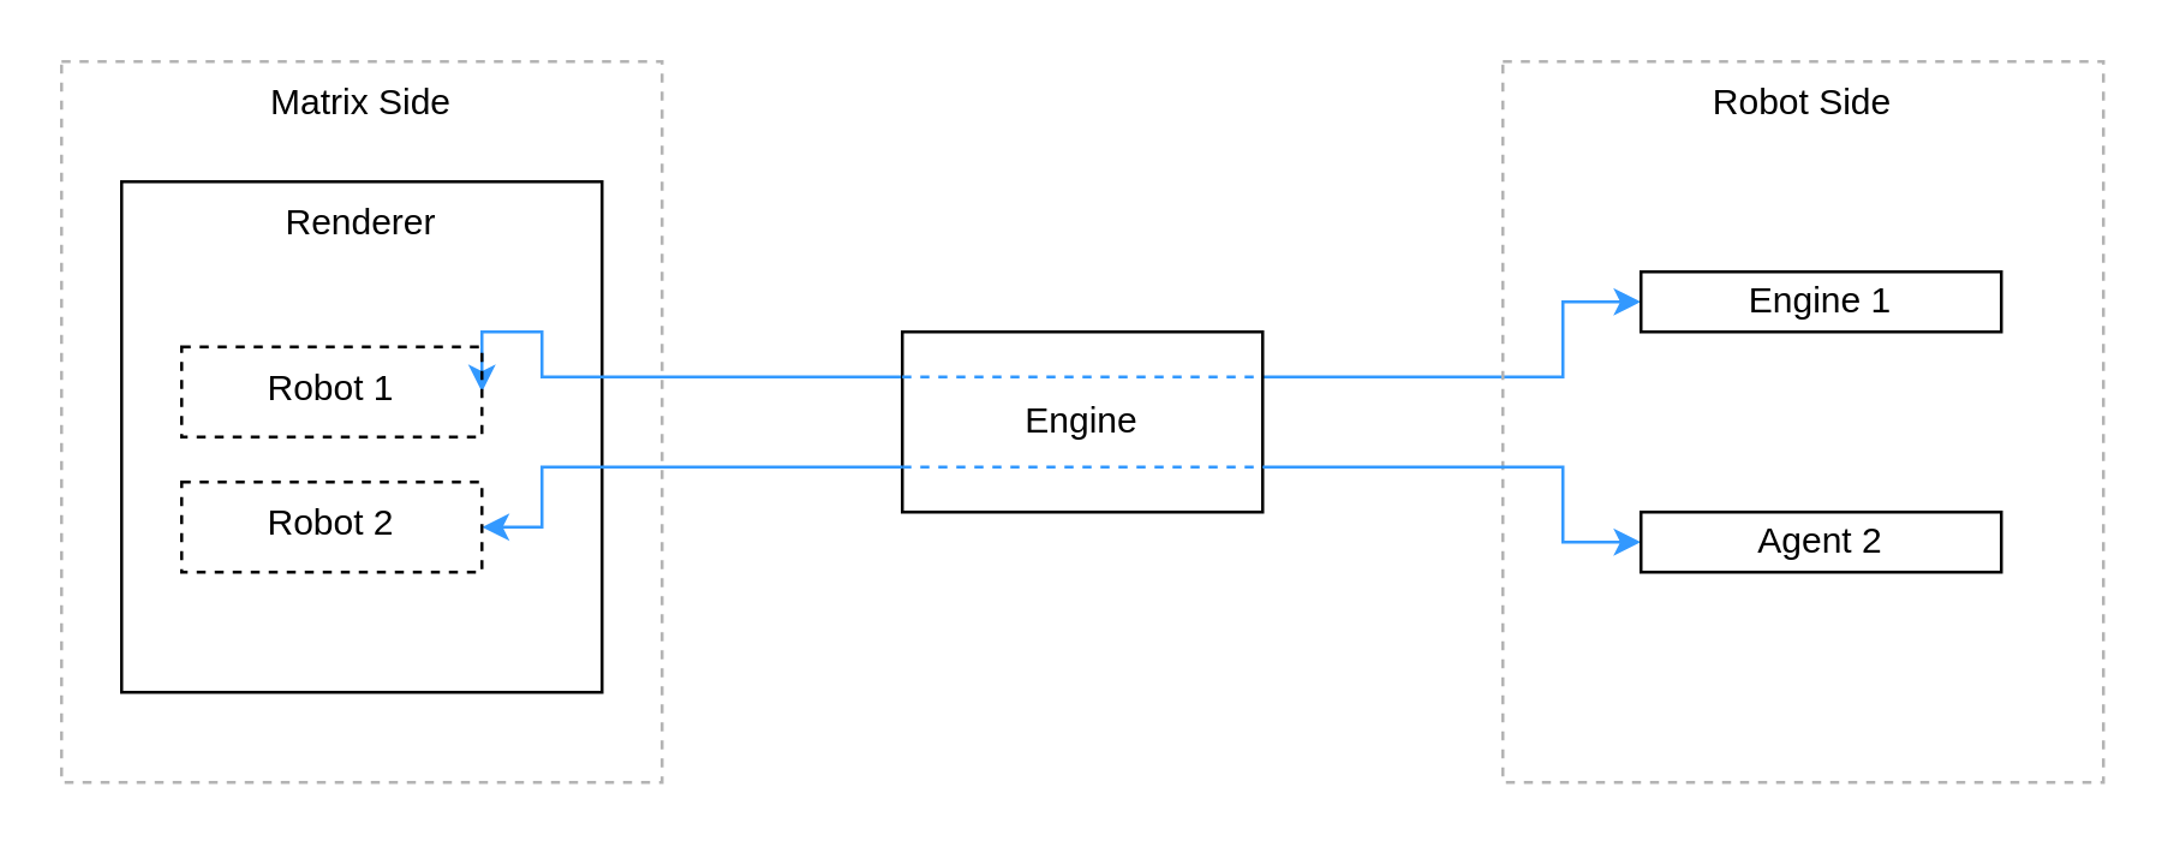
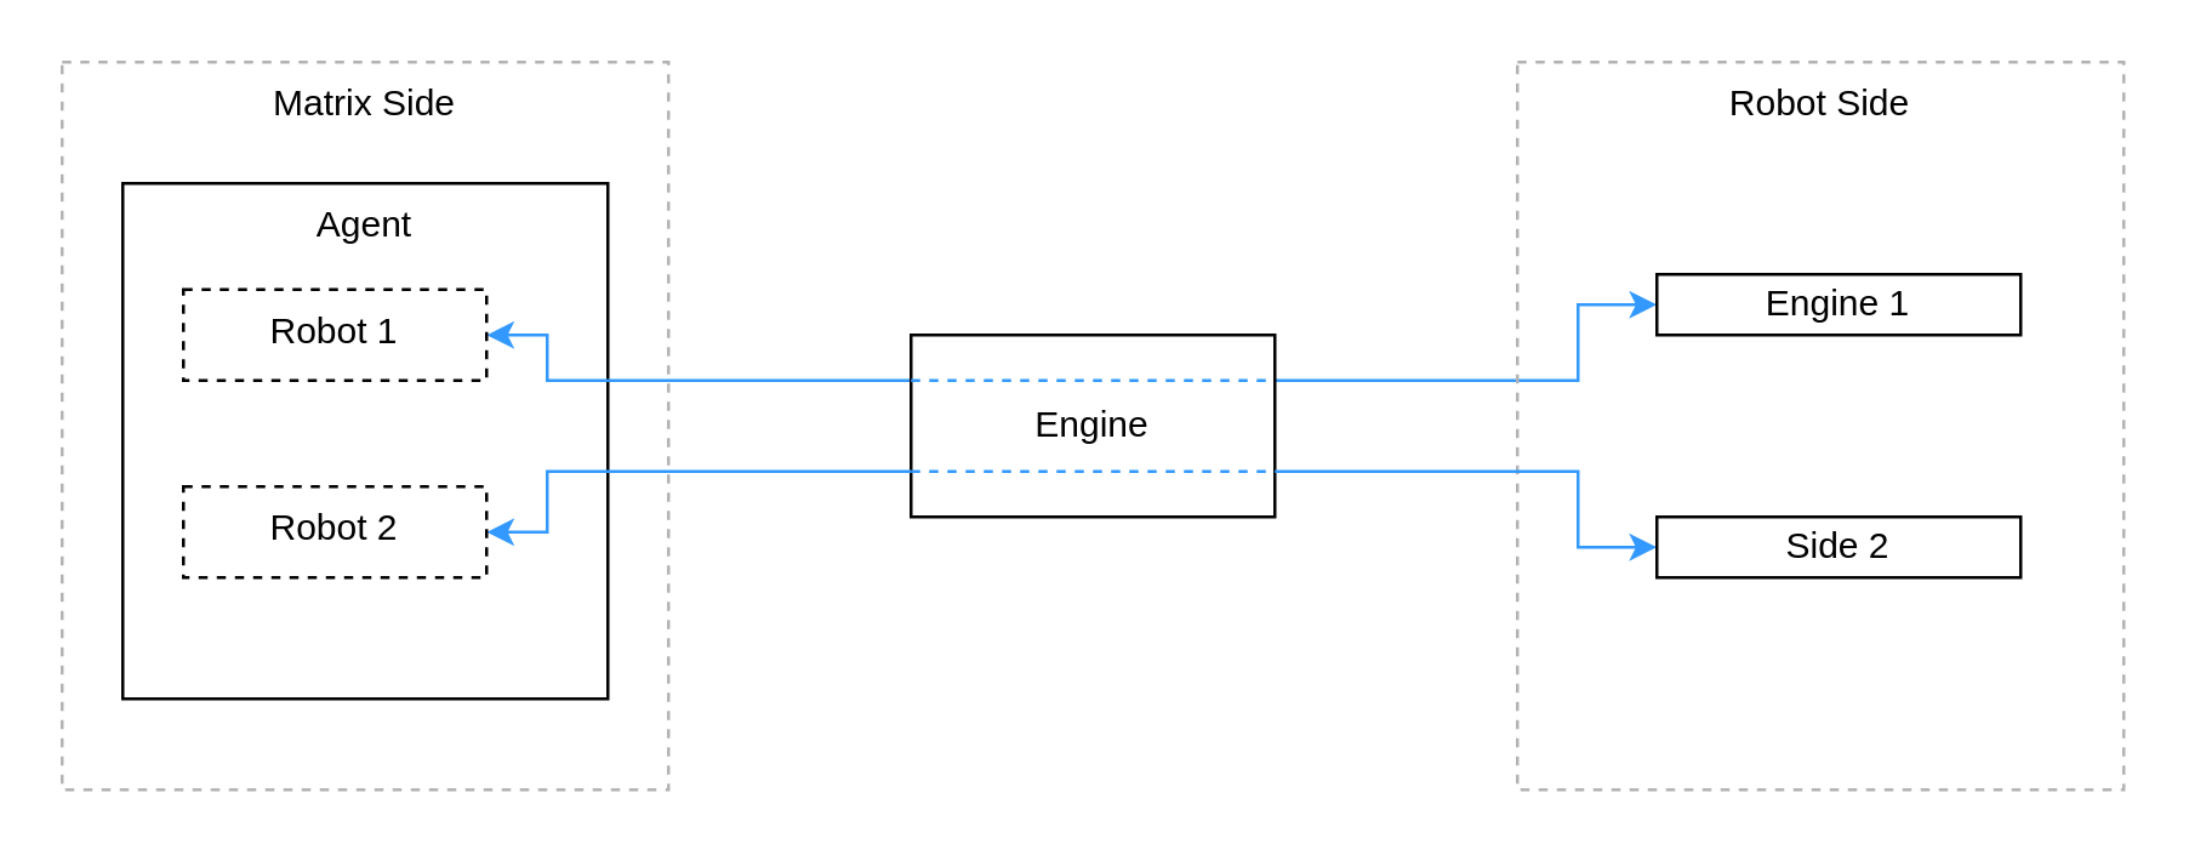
- <mxCell id="3" value="Renderer" style="rounded=0;whiteSpace=wrap;html=1;verticalAlign=top;" parent="1" vertex="1"><mxGeometry x="40" y="60" width="160" height="170" as="geometry" /></mxCell>
+ <mxCell id="3" value="Agent" style="rounded=0;whiteSpace=wrap;html=1;verticalAlign=top;" parent="1" vertex="1"><mxGeometry x="40" y="60" width="160" height="170" as="geometry" /></mxCell>
- <mxCell id="12" value="Robot 1" style="rounded=0;whiteSpace=wrap;html=1;dashed=1;fontColor=#000000;strokeColor=#000000;fillColor=none;verticalAlign=top;" vertex="1" parent="1"><mxGeometry x="60" y="115" width="100" height="30" as="geometry" /></mxCell>
+ <mxCell id="12" value="Robot 1" style="rounded=0;whiteSpace=wrap;html=1;dashed=1;fontColor=#000000;strokeColor=#000000;fillColor=none;verticalAlign=top;" vertex="1" parent="1"><mxGeometry x="60" y="95" width="100" height="30" as="geometry" /></mxCell>
- <mxCell id="10" value="Agent 2" style="rounded=0;whiteSpace=wrap;html=1;fontColor=#000000;strokeColor=#000000;" vertex="1" parent="1"><mxGeometry x="546" y="170" width="120" height="20" as="geometry" /></mxCell>
+ <mxCell id="10" value="Side 2" style="rounded=0;whiteSpace=wrap;html=1;fontColor=#000000;strokeColor=#000000;" vertex="1" parent="1"><mxGeometry x="546" y="170" width="120" height="20" as="geometry" /></mxCell>
